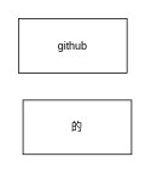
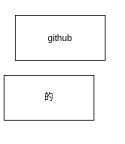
- <mxCell id="3" value="的" style="rounded=0;whiteSpace=wrap;html=1;" vertex="1" parent="1"><mxGeometry x="25" y="110" width="120" height="60" as="geometry" /></mxCell>
+ <mxCell id="3" value="的" style="rounded=0;whiteSpace=wrap;html=1;" vertex="1" parent="1"><mxGeometry x="5" y="100" width="120" height="60" as="geometry" /></mxCell>
